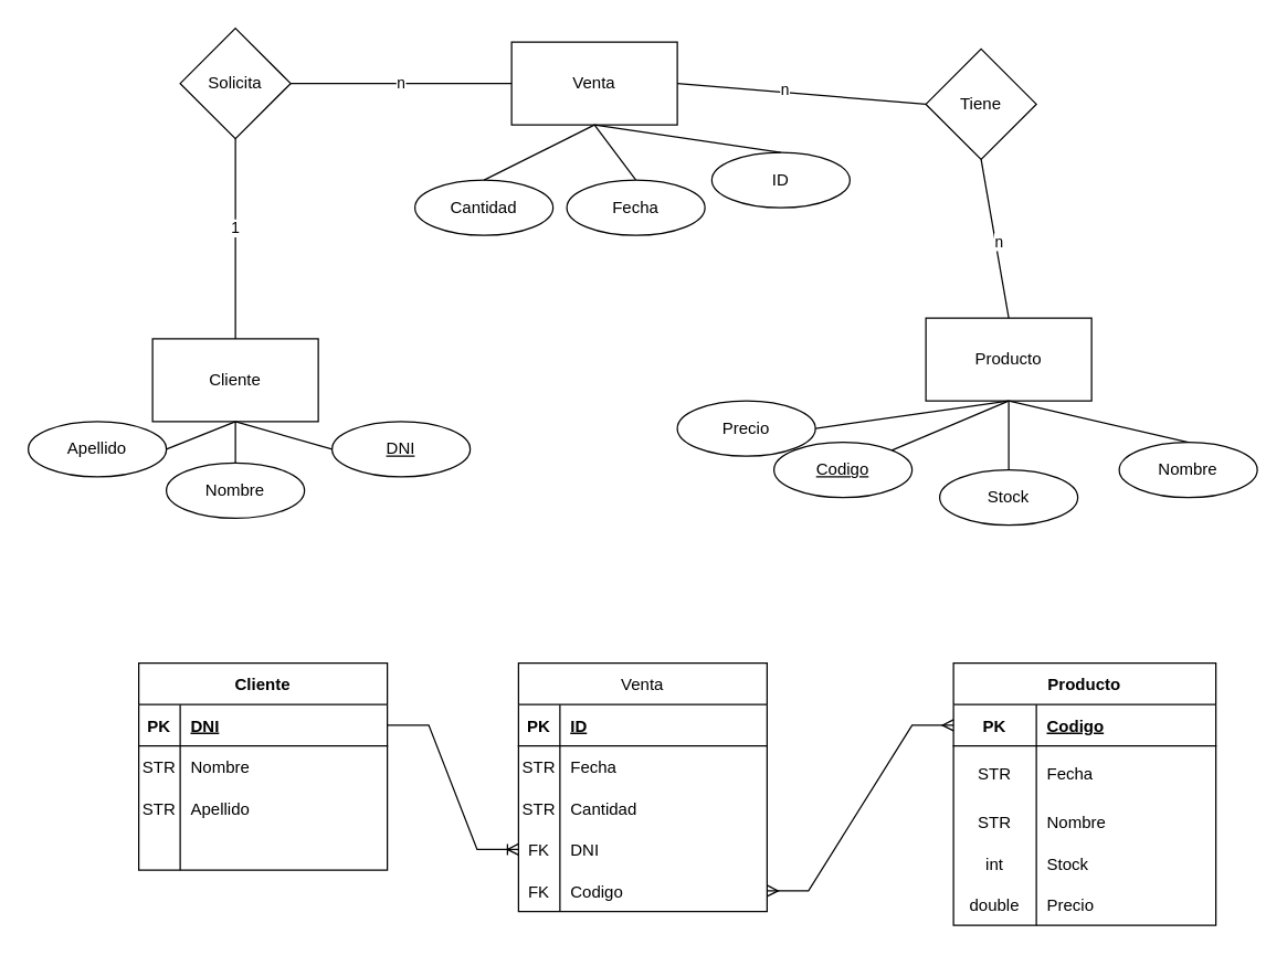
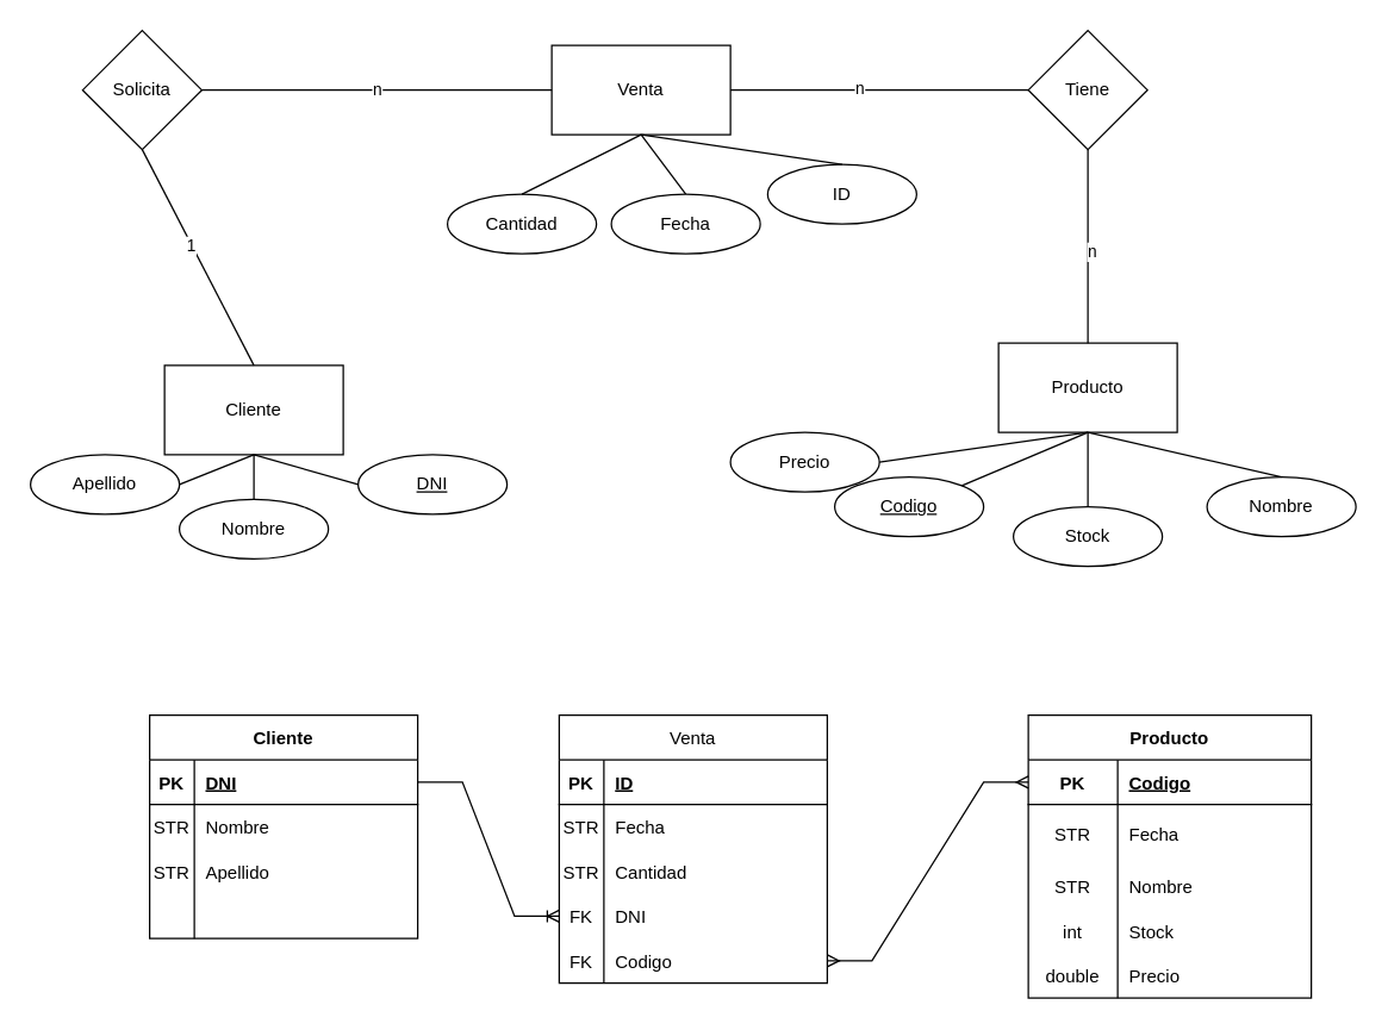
- <mxCell id="28" value="Solicita" style="rhombus;whiteSpace=wrap;html=1;" vertex="1" parent="1"><mxGeometry x="130" y="20" width="80" height="80" as="geometry" /></mxCell>
+ <mxCell id="28" value="Solicita" style="rhombus;whiteSpace=wrap;html=1;" vertex="1" parent="1"><mxGeometry x="55" y="20" width="80" height="80" as="geometry" /></mxCell>
- <mxCell id="23" value="Tiene" style="rhombus;whiteSpace=wrap;html=1;" vertex="1" parent="1"><mxGeometry x="670" y="35" width="80" height="80" as="geometry" /></mxCell>
+ <mxCell id="23" value="Tiene" style="rhombus;whiteSpace=wrap;html=1;" vertex="1" parent="1"><mxGeometry x="690" y="20" width="80" height="80" as="geometry" /></mxCell>
